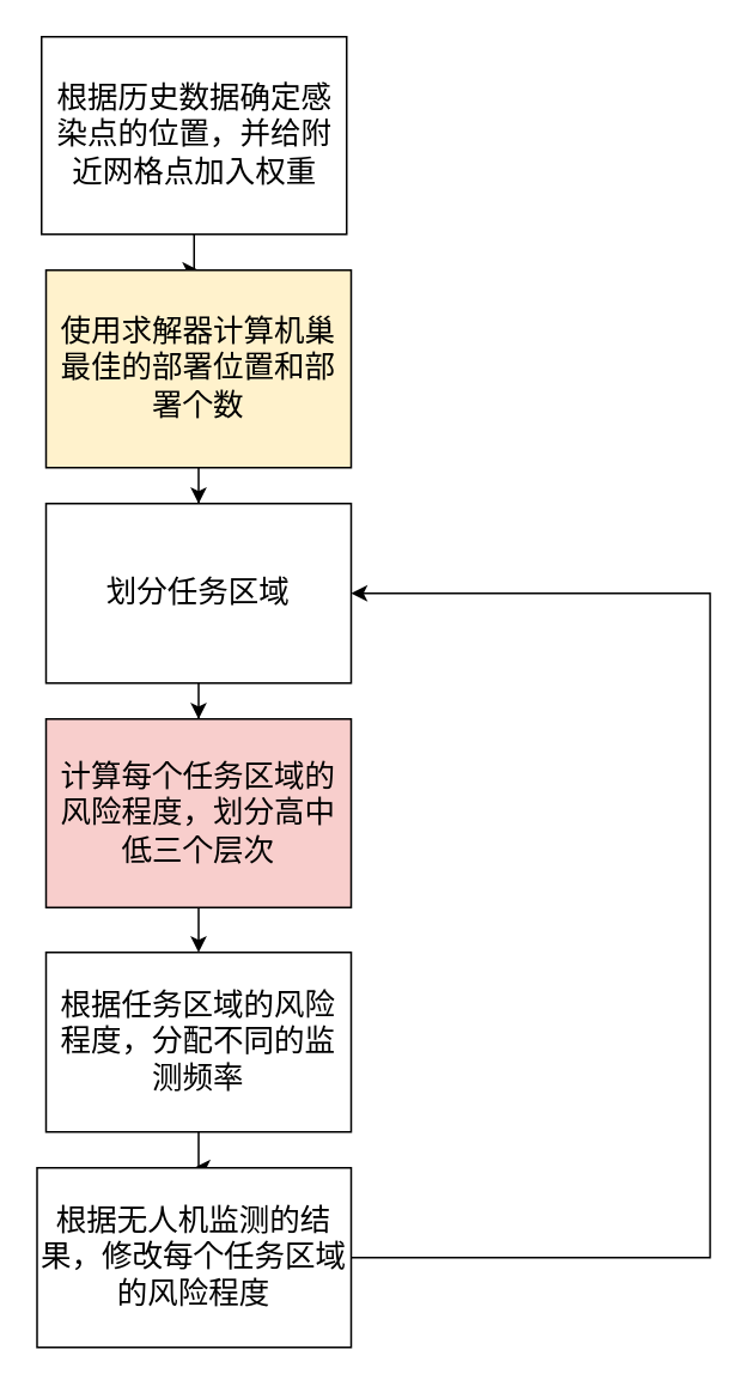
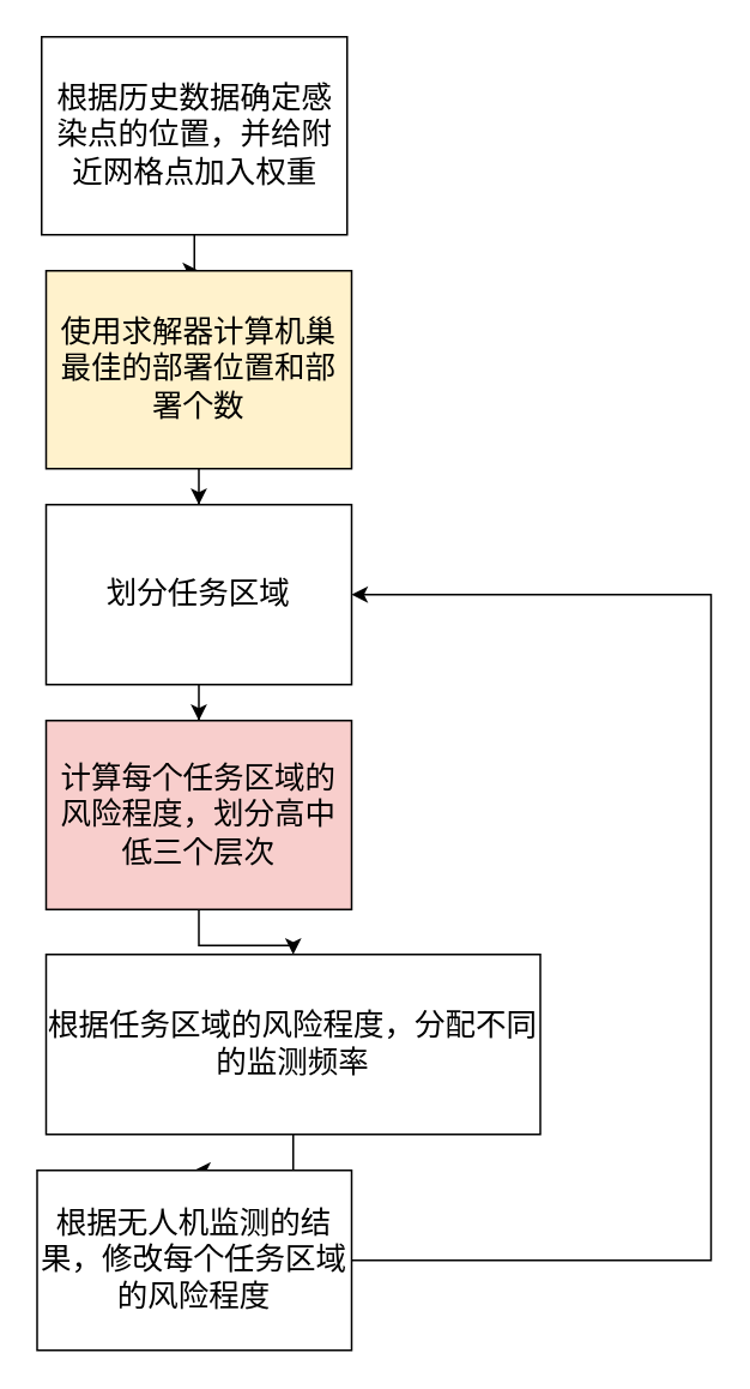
- <mxCell id="11" value="根据任务区域的风险程度，分配不同的监测频率" style="whiteSpace=wrap;html=1;fontSize=17;rounded=0;" vertex="1" parent="1"><mxGeometry x="25" y="530" width="170" height="100" as="geometry" /></mxCell>
+ <mxCell id="11" value="根据任务区域的风险程度，分配不同的监测频率" style="whiteSpace=wrap;html=1;fontSize=17;rounded=0;" vertex="1" parent="1"><mxGeometry x="25" y="530" width="275" height="100" as="geometry" /></mxCell>
